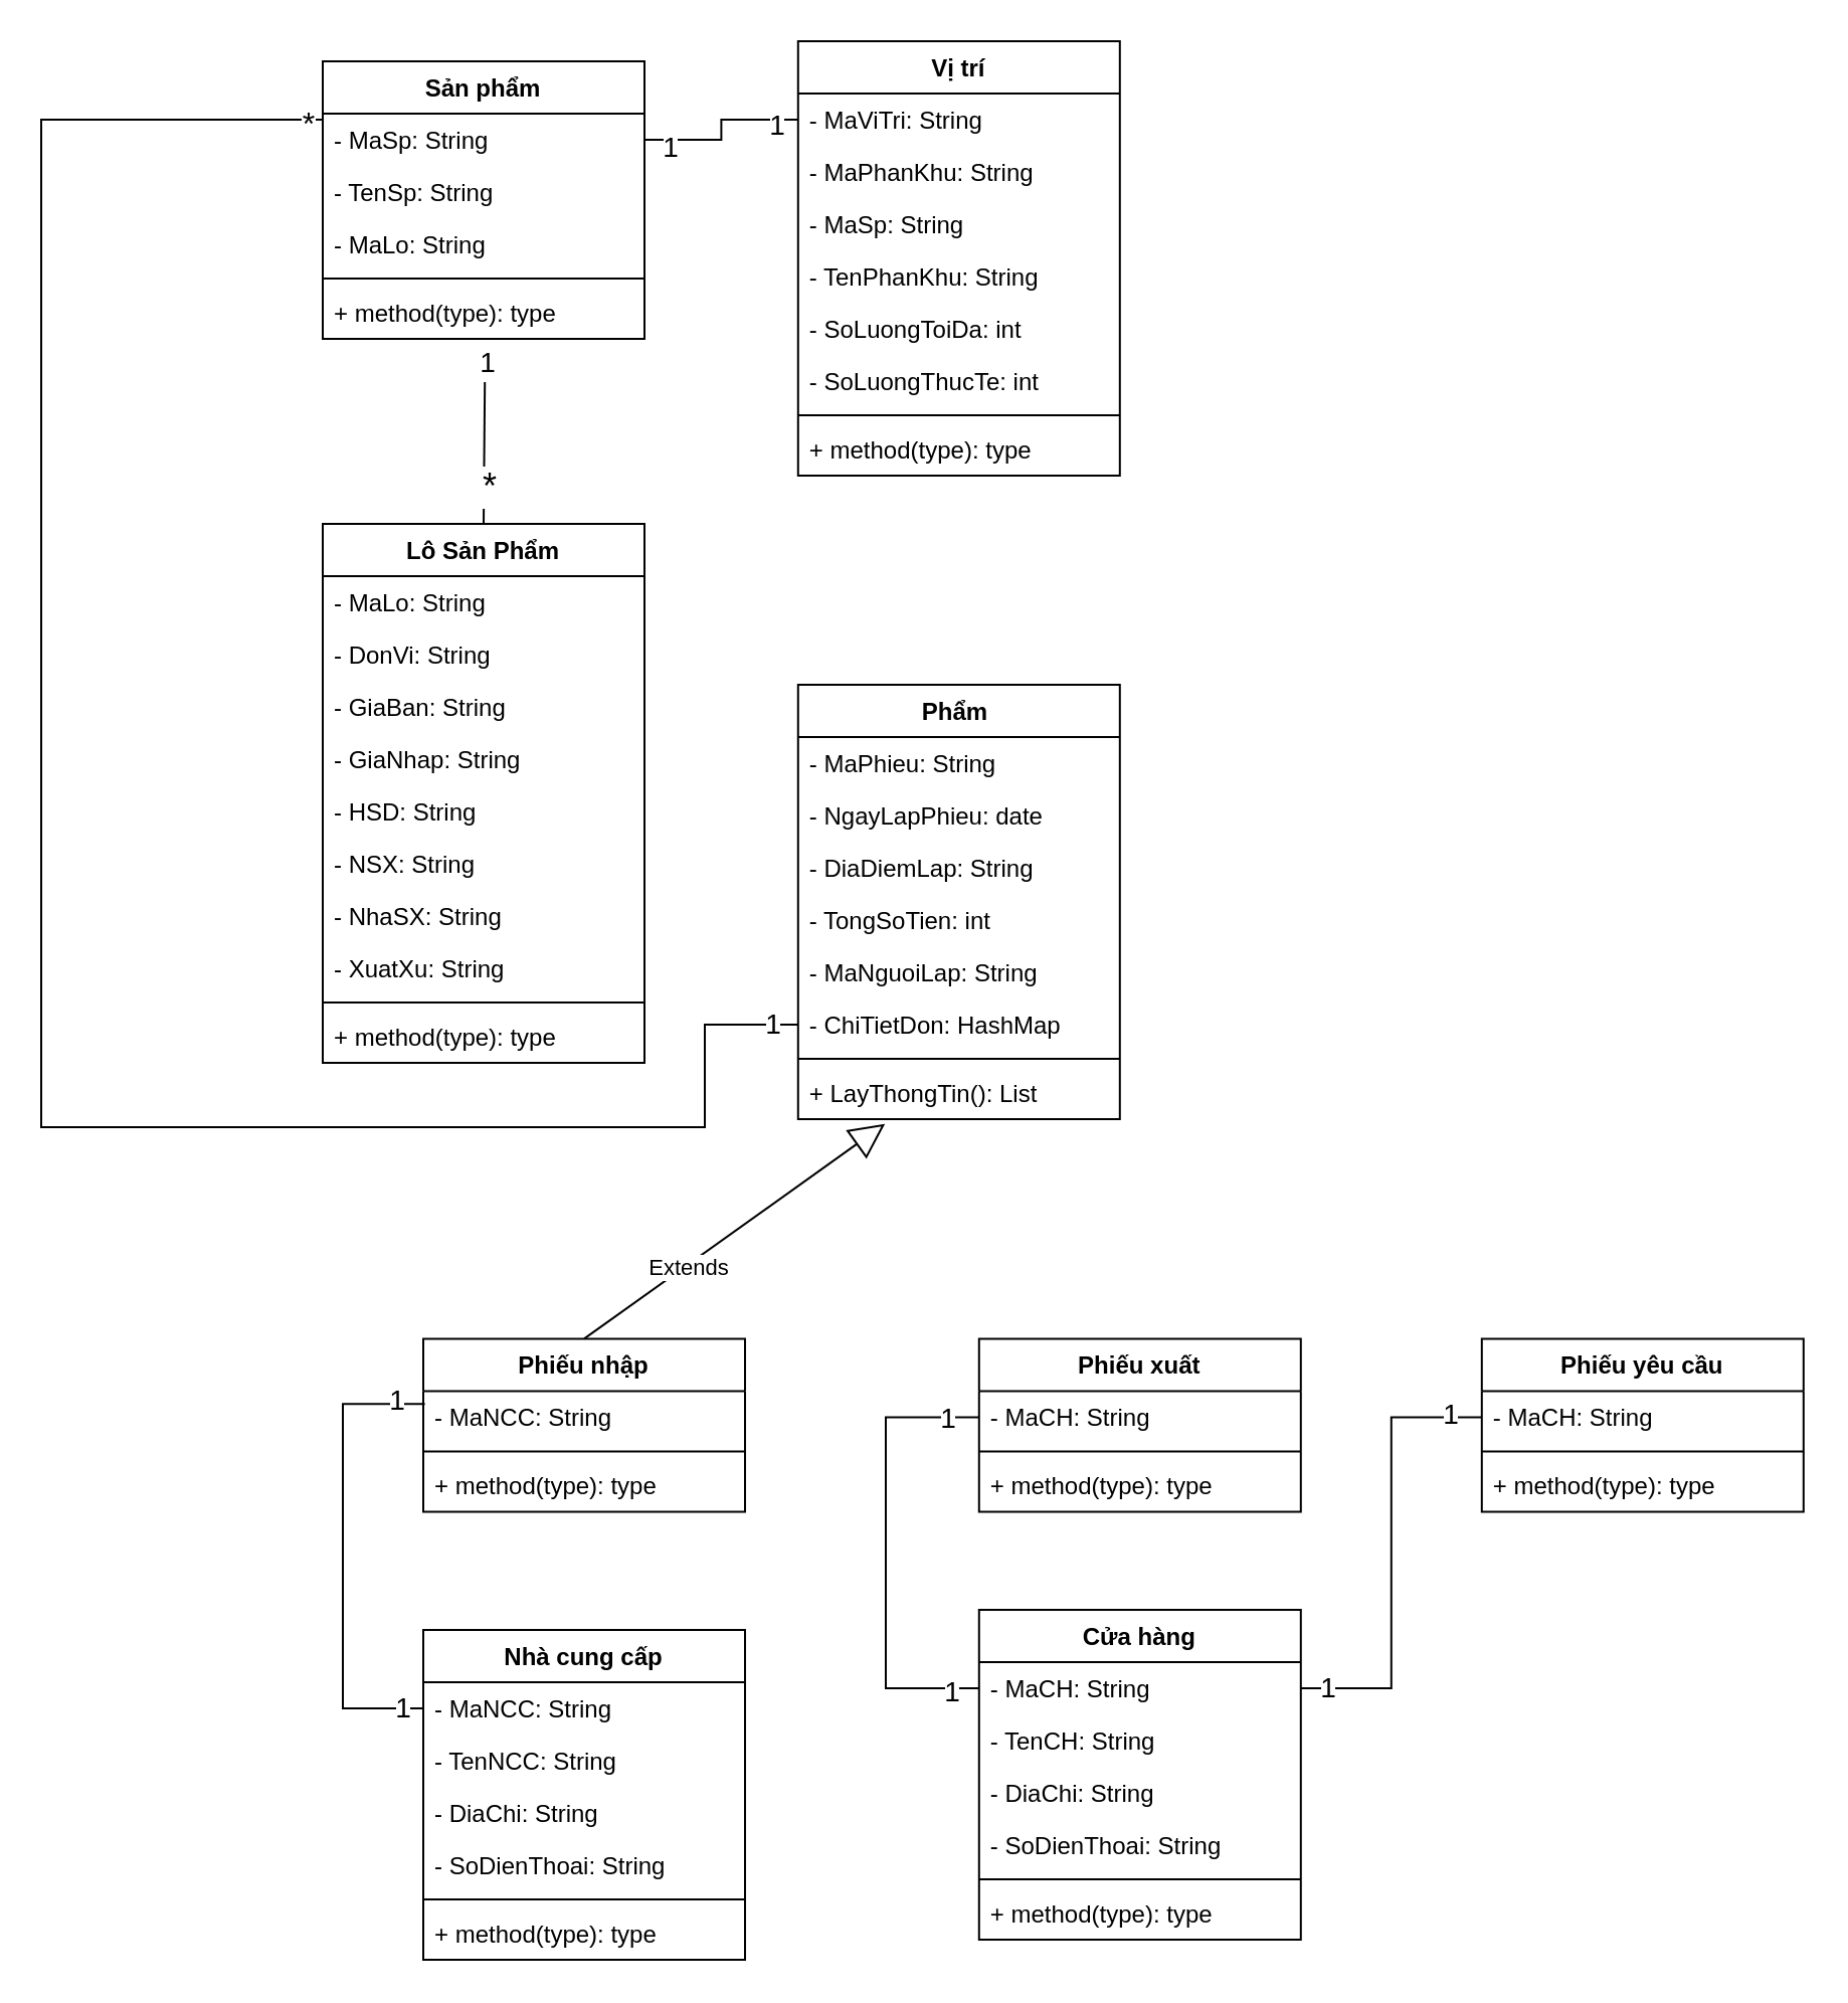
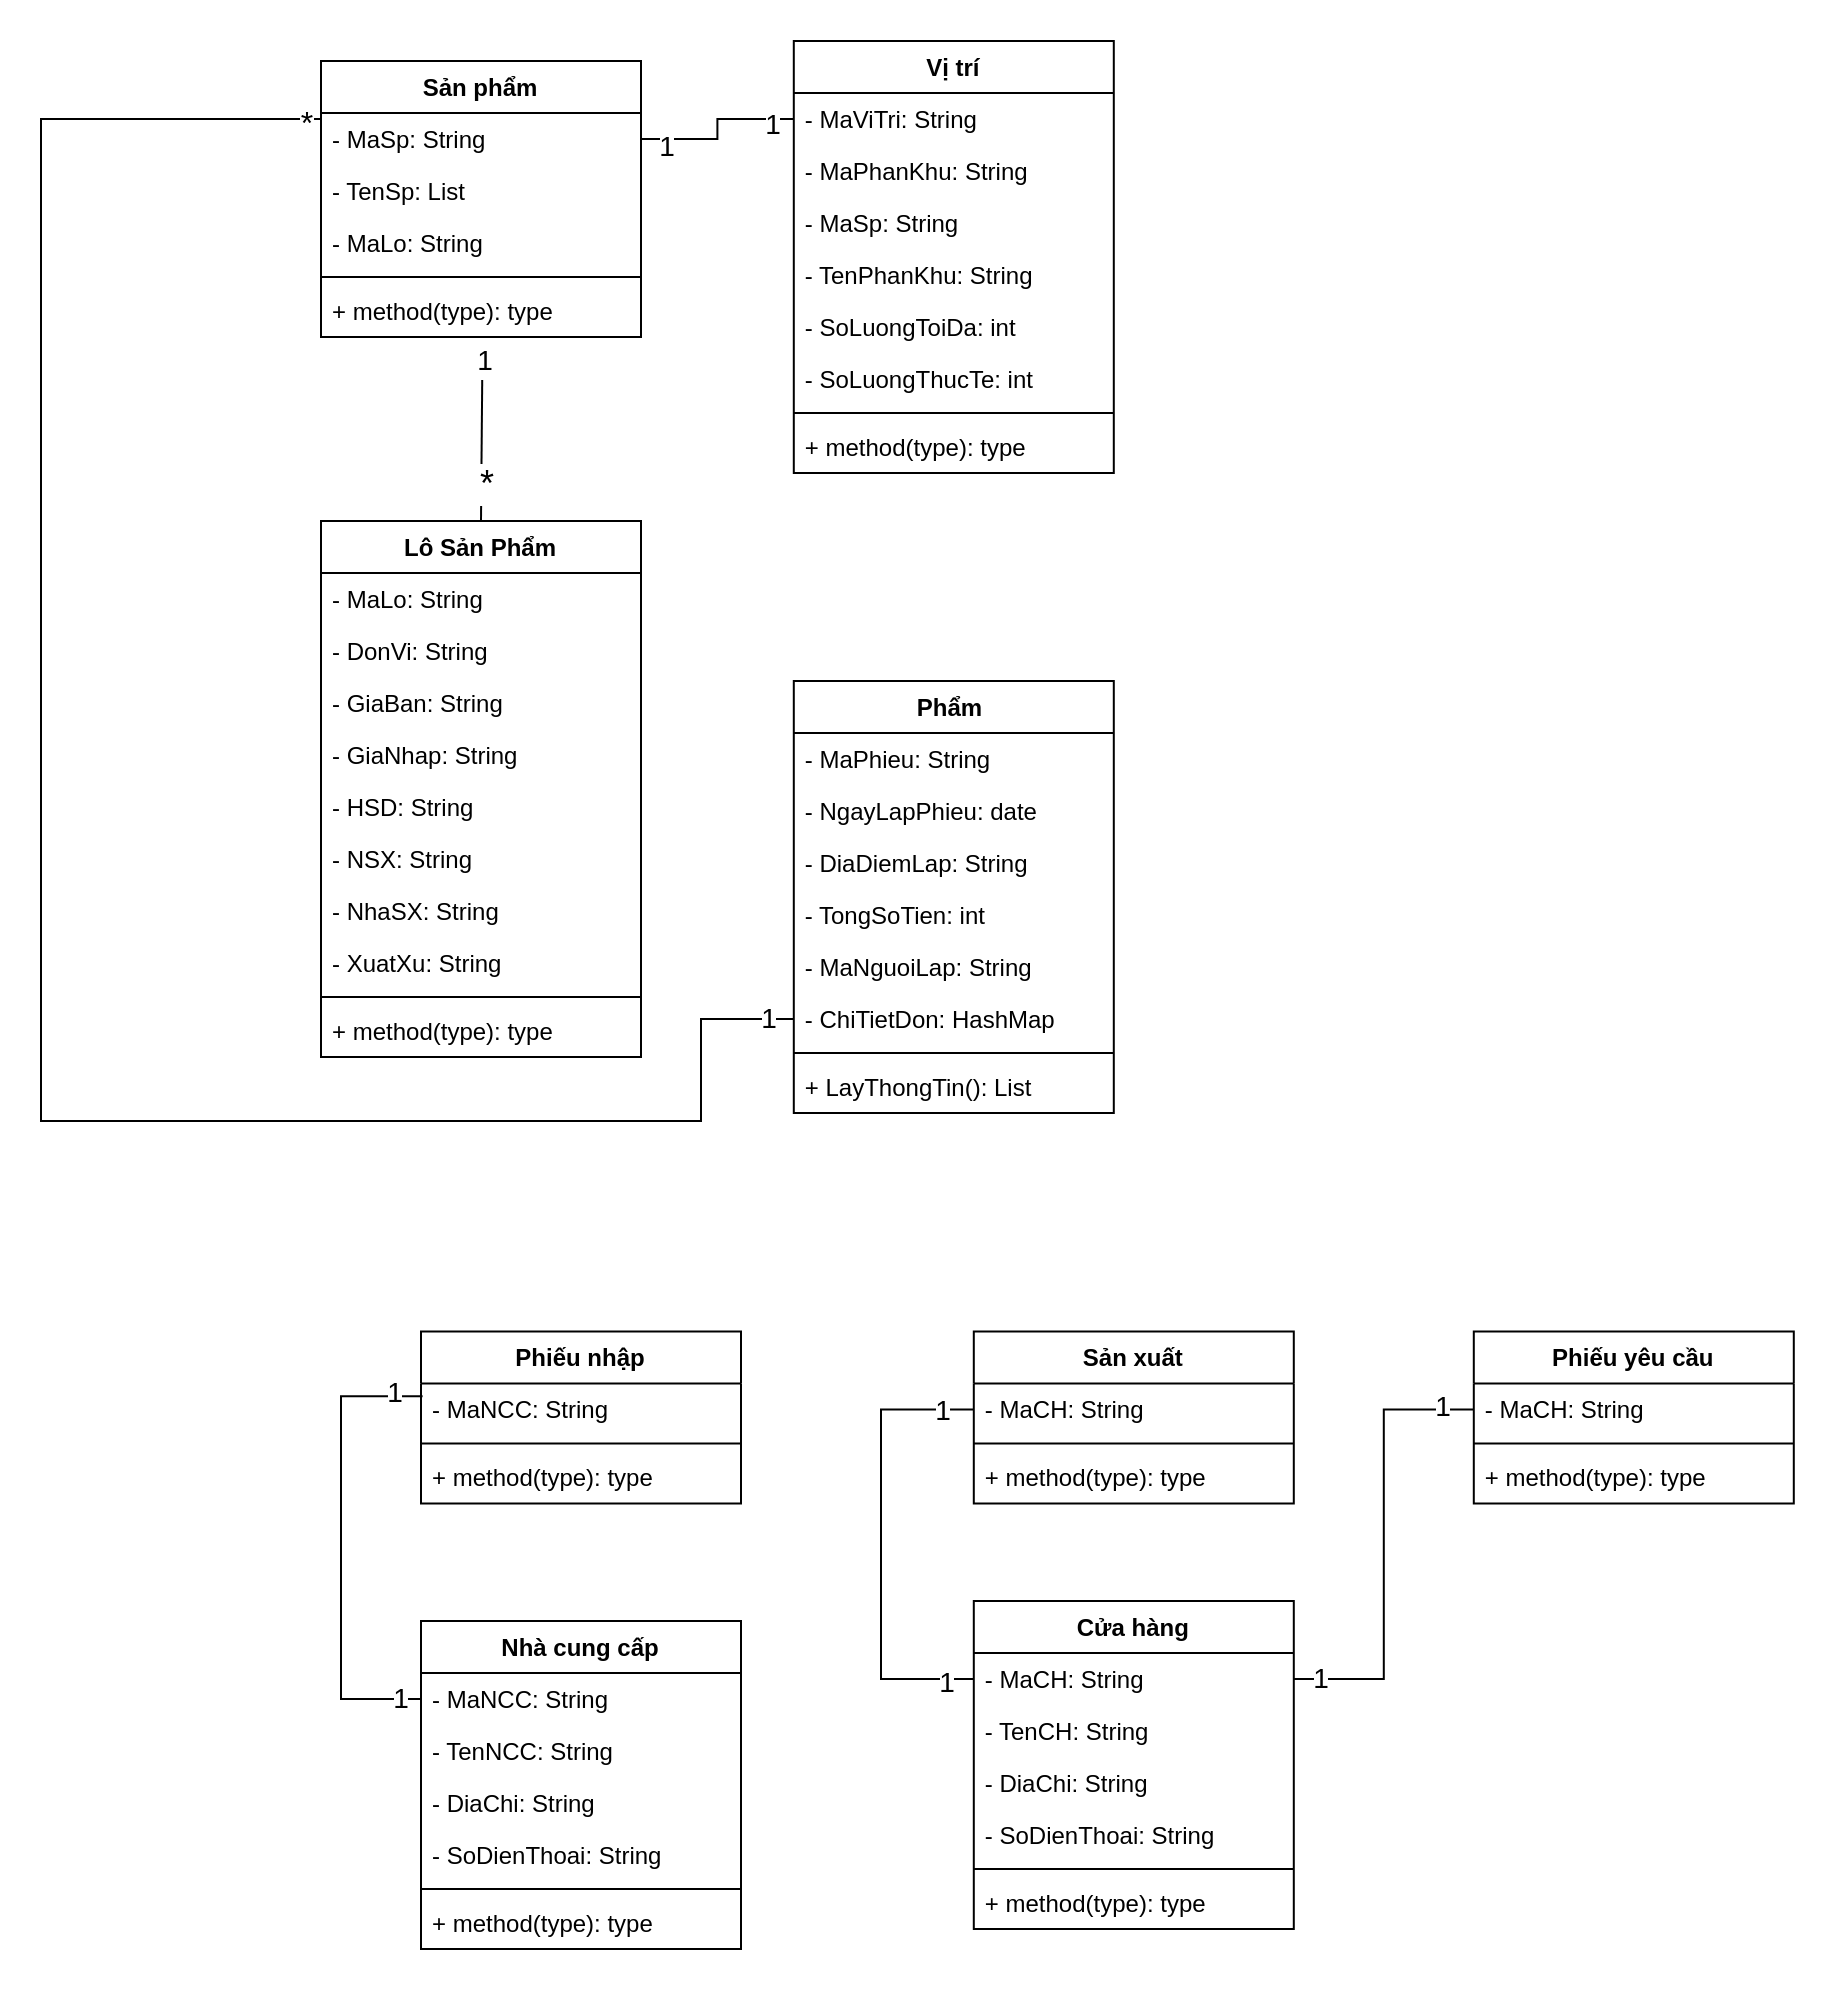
- <mxCell id="4" value="- TenSp: String" style="text;strokeColor=none;fillColor=none;align=left;verticalAlign=top;spacingLeft=4;spacingRight=4;overflow=hidden;rotatable=0;points=[[0,0.5],[1,0.5]];portConstraint=eastwest;" parent="2" vertex="1"><mxGeometry y="52" width="160" height="26" as="geometry" /></mxCell>
+ <mxCell id="4" value="- TenSp: List" style="text;strokeColor=none;fillColor=none;align=left;verticalAlign=top;spacingLeft=4;spacingRight=4;overflow=hidden;rotatable=0;points=[[0,0.5],[1,0.5]];portConstraint=eastwest;" parent="2" vertex="1"><mxGeometry y="52" width="160" height="26" as="geometry" /></mxCell>
- <mxCell id="39" style="rounded=0;orthogonalLoop=1;jettySize=auto;html=1;exitX=0.5;exitY=0;exitDx=0;exitDy=0;entryX=0.27;entryY=1.092;entryDx=0;entryDy=0;entryPerimeter=0;endArrow=block;endFill=0;endSize=15;" parent="1" source="41" target="30" edge="1"><mxGeometry relative="1" as="geometry"><mxPoint x="326.4" y="665.19" as="sourcePoint" /><mxPoint x="449.6" y="629.996" as="targetPoint" /></mxGeometry></mxCell>
- <mxCell id="40" value="Extends" style="edgeLabel;html=1;align=center;verticalAlign=middle;resizable=0;points=[];" parent="39" vertex="1" connectable="0"><mxGeometry x="-0.31" y="-1" relative="1" as="geometry"><mxPoint as="offset" /></mxGeometry></mxCell>
- <mxCell id="31" value="Phiếu xuất" style="swimlane;fontStyle=1;align=center;verticalAlign=top;childLayout=stackLayout;horizontal=1;startSize=26;horizontalStack=0;resizeParent=1;resizeParentMax=0;resizeLast=0;collapsible=1;marginBottom=0;" parent="1" vertex="1"><mxGeometry x="486.4" y="665.19" width="160" height="86" as="geometry" /></mxCell>
+ <mxCell id="31" value="Sản xuất" style="swimlane;fontStyle=1;align=center;verticalAlign=top;childLayout=stackLayout;horizontal=1;startSize=26;horizontalStack=0;resizeParent=1;resizeParentMax=0;resizeLast=0;collapsible=1;marginBottom=0;" parent="1" vertex="1"><mxGeometry x="486.4" y="665.19" width="160" height="86" as="geometry" /></mxCell>
